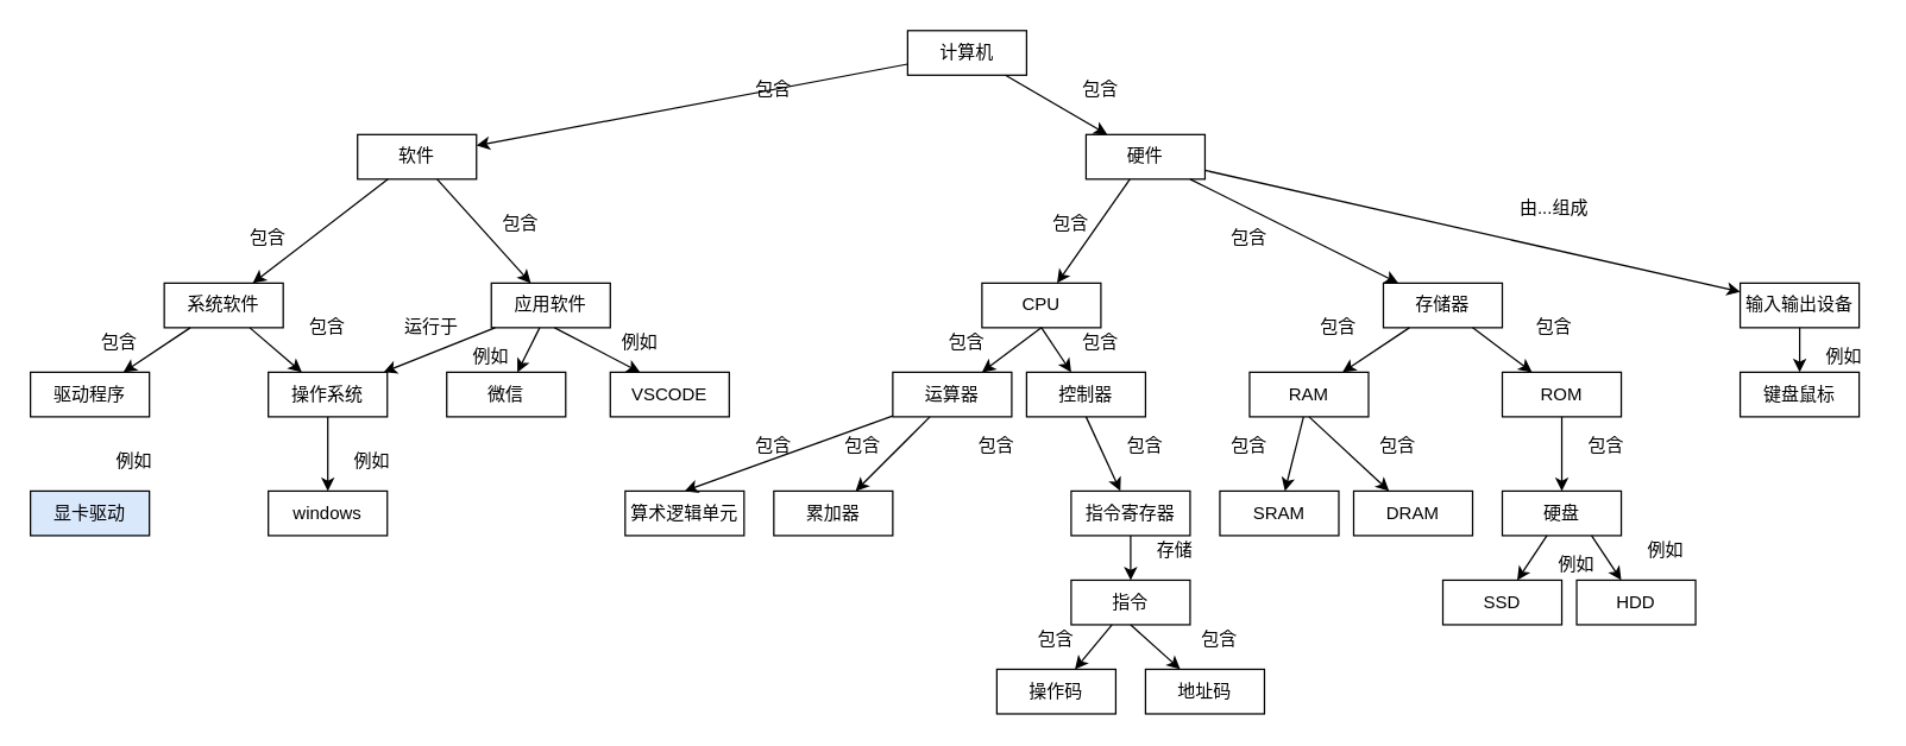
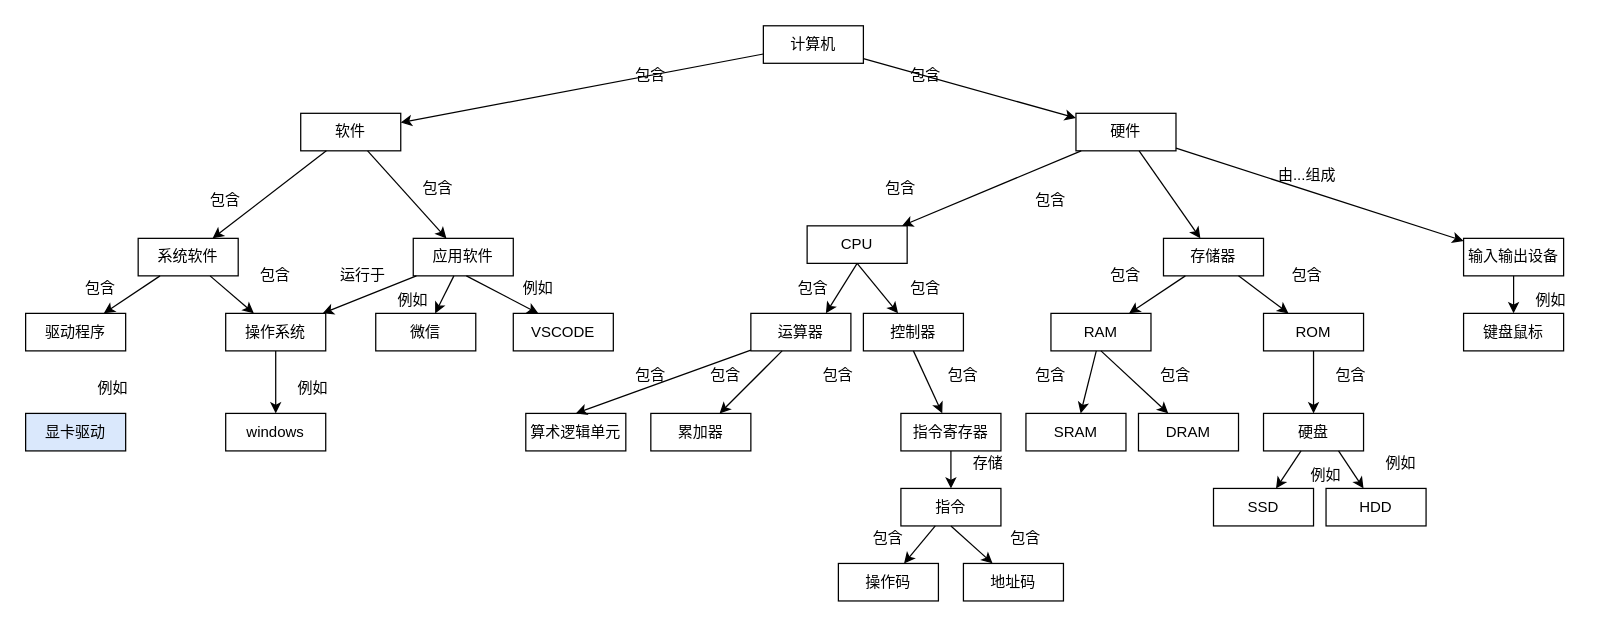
- <mxCell id="6" value="硬件" style="rounded=0;whiteSpace=wrap;html=1;" vertex="1" parent="1"><mxGeometry x="730" y="90" width="80" height="30" as="geometry" /></mxCell>
+ <mxCell id="6" value="硬件" style="rounded=0;whiteSpace=wrap;html=1;" vertex="1" parent="1"><mxGeometry x="860" y="90" width="80" height="30" as="geometry" /></mxCell>
- <mxCell id="9" value="CPU" style="rounded=0;whiteSpace=wrap;html=1;" vertex="1" parent="1"><mxGeometry x="660" y="190" width="80" height="30" as="geometry" /></mxCell>
+ <mxCell id="9" value="CPU" style="rounded=0;whiteSpace=wrap;html=1;" vertex="1" parent="1"><mxGeometry x="645" y="180" width="80" height="30" as="geometry" /></mxCell>
